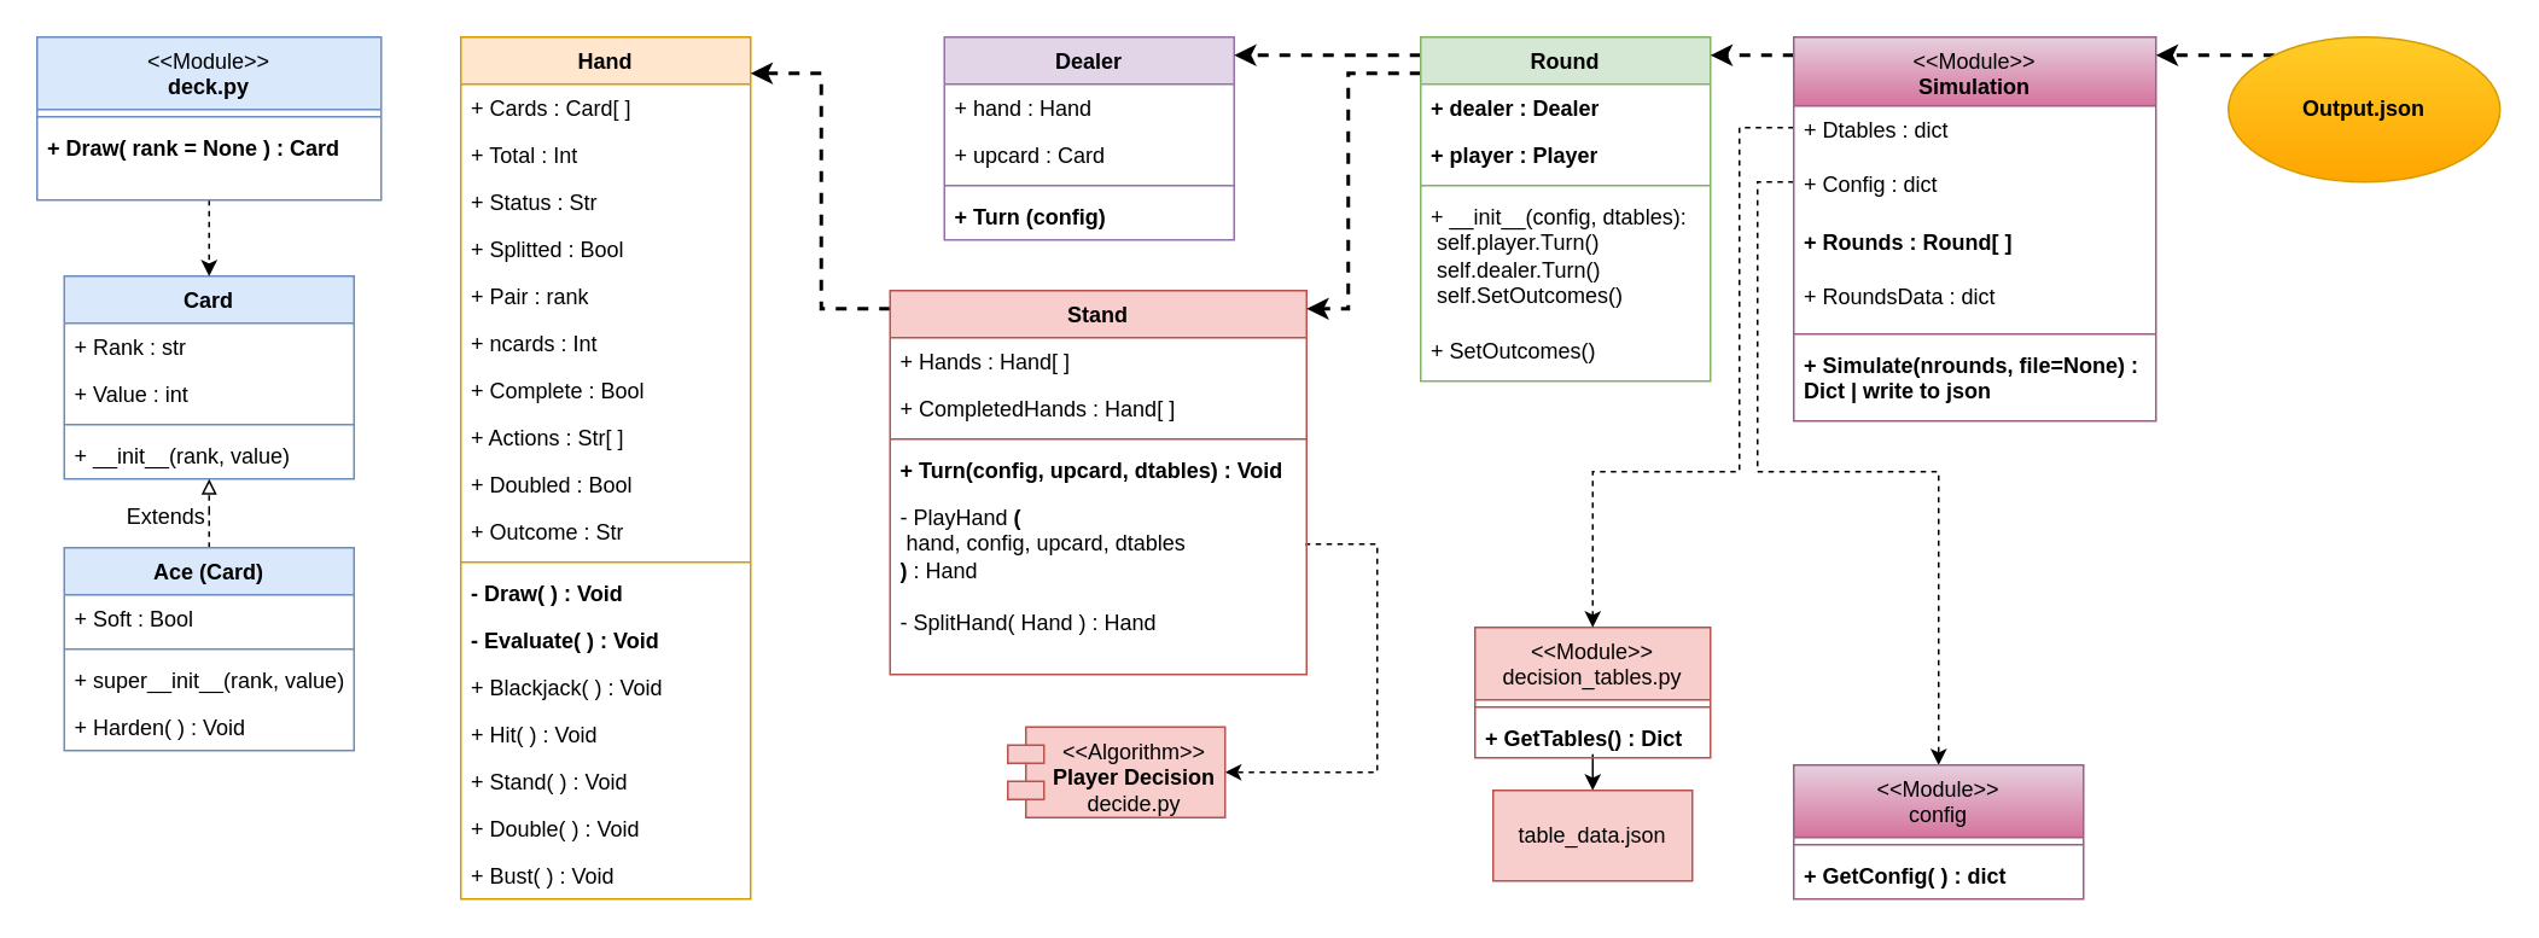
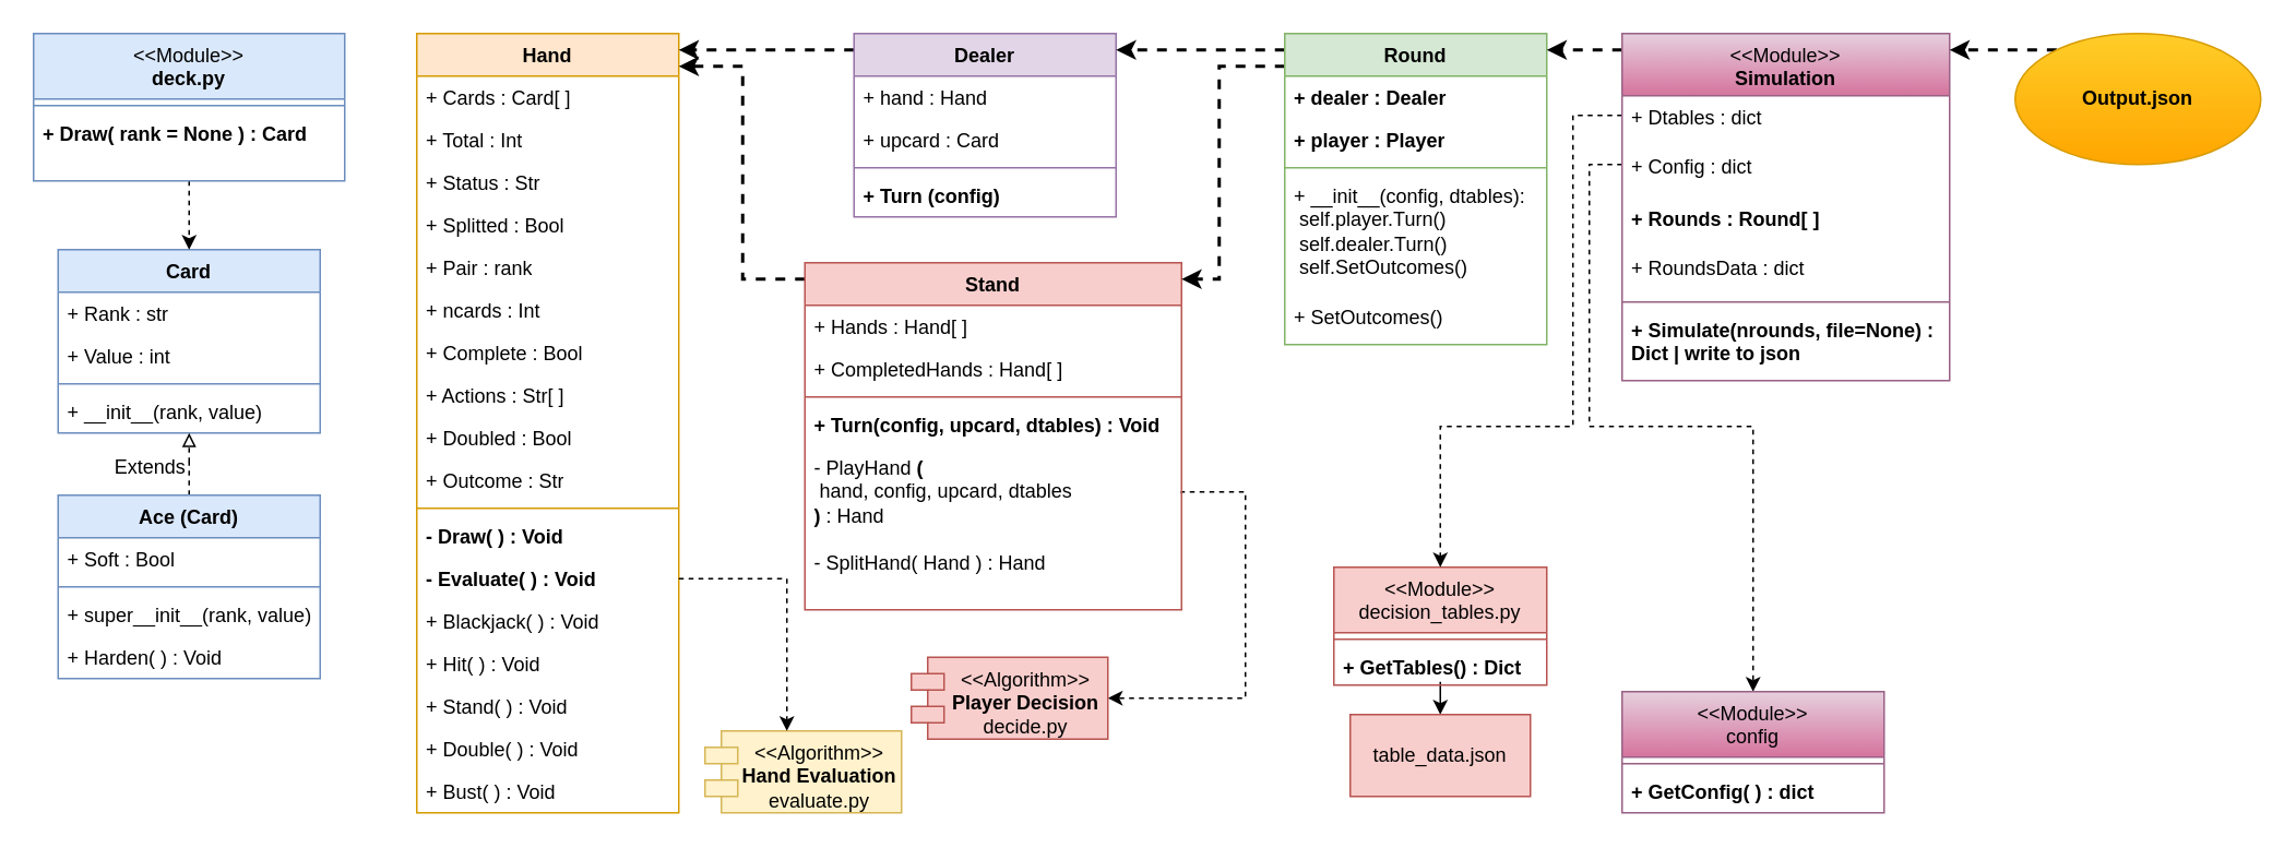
+ <mxCell id="47" style="edgeStyle=orthogonalEdgeStyle;rounded=0;orthogonalLoop=1;jettySize=auto;html=1;dashed=1;strokeWidth=2;" parent="1" source="48" target="2" edge="1"><mxGeometry relative="1" as="geometry"><Array as="points"><mxPoint x="500" y="30" /><mxPoint x="500" y="30" /></Array></mxGeometry></mxCell>
+ <mxCell id="82" style="edgeStyle=orthogonalEdgeStyle;rounded=0;orthogonalLoop=1;jettySize=auto;html=1;dashed=1;" parent="1" source="15" target="21" edge="1"><mxGeometry relative="1" as="geometry"><Array as="points"><mxPoint x="480" y="353" /></Array></mxGeometry></mxCell>
+ <mxCell id="21" value="&amp;lt;&amp;lt;Algorithm&amp;gt;&amp;gt;&lt;br&gt;&lt;b&gt;Hand Evaluation&lt;/b&gt;&lt;br&gt;evaluate.py" style="shape=module;align=left;spacingLeft=20;align=center;verticalAlign=top;whiteSpace=wrap;html=1;fillColor=#fff2cc;strokeColor=#d6b656;container=0;" parent="1" vertex="1"><mxGeometry x="430" y="446" width="120" height="50" as="geometry" /></mxCell>
